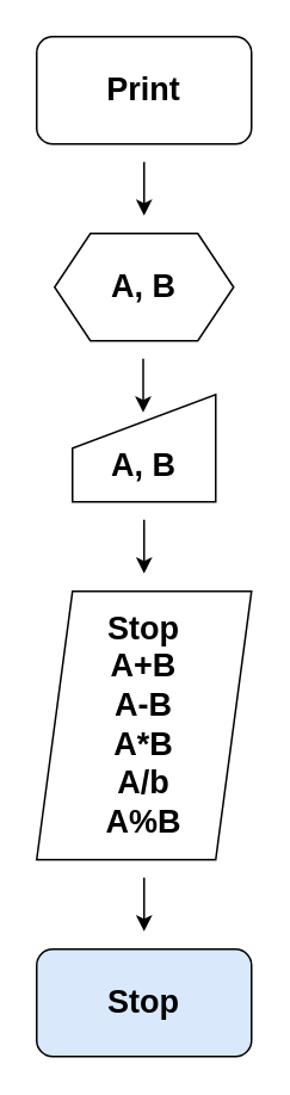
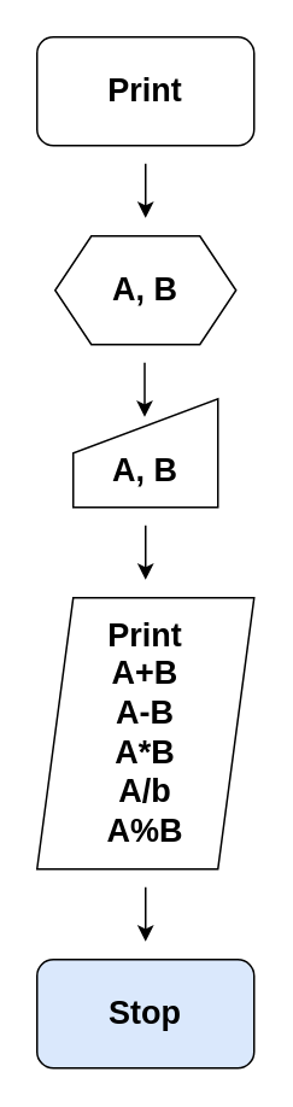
- <mxCell id="7" value="&lt;font size=&quot;1&quot;&gt;&lt;b style=&quot;font-size: 18px&quot;&gt;Stop&lt;br&gt;A+B&lt;br&gt;A-B&lt;br&gt;A*B&lt;br&gt;A/b&lt;br&gt;A%B&lt;br&gt;&lt;/b&gt;&lt;/font&gt;" style="shape=parallelogram;perimeter=parallelogramPerimeter;whiteSpace=wrap;html=1;fixedSize=1;" vertex="1" parent="1"><mxGeometry x="20" y="330" width="120" height="150" as="geometry" /></mxCell>
+ <mxCell id="7" value="&lt;font size=&quot;1&quot;&gt;&lt;b style=&quot;font-size: 18px&quot;&gt;Print&lt;br&gt;A+B&lt;br&gt;A-B&lt;br&gt;A*B&lt;br&gt;A/b&lt;br&gt;A%B&lt;br&gt;&lt;/b&gt;&lt;/font&gt;" style="shape=parallelogram;perimeter=parallelogramPerimeter;whiteSpace=wrap;html=1;fixedSize=1;" vertex="1" parent="1"><mxGeometry x="20" y="330" width="120" height="150" as="geometry" /></mxCell>
